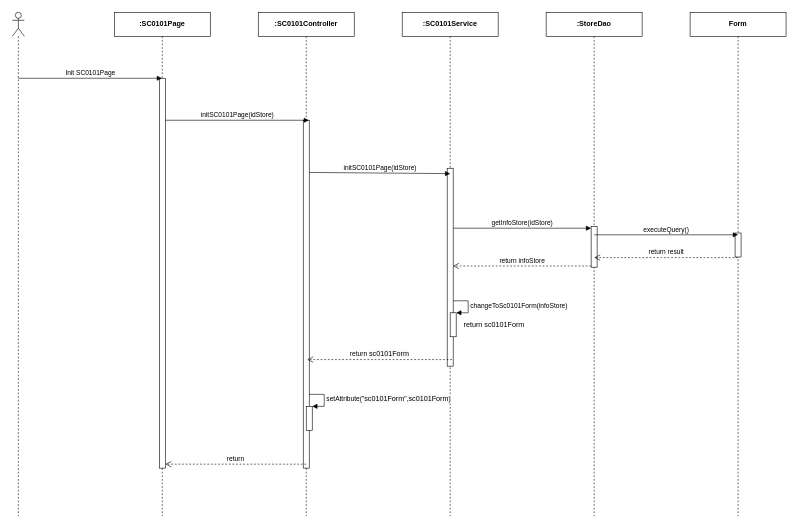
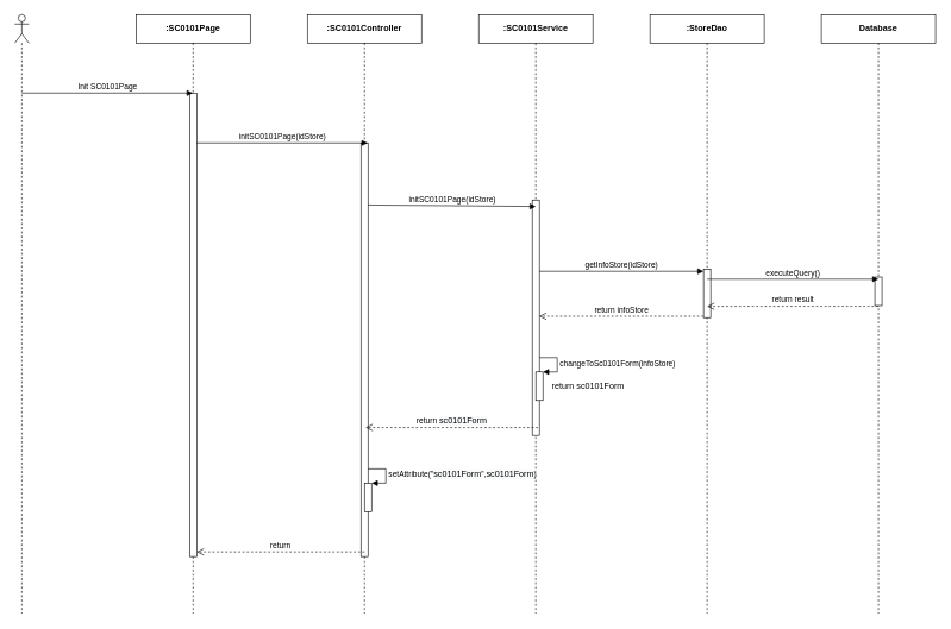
- <mxCell id="23" value="&lt;b&gt;Form&lt;/b&gt;" style="shape=umlLifeline;perimeter=lifelinePerimeter;whiteSpace=wrap;html=1;container=1;collapsible=0;recursiveResize=0;outlineConnect=0;" parent="1" vertex="1"><mxGeometry x="1150" y="20" width="160" height="840" as="geometry" /></mxCell>
+ <mxCell id="23" value="&lt;b&gt;Database&lt;/b&gt;" style="shape=umlLifeline;perimeter=lifelinePerimeter;whiteSpace=wrap;html=1;container=1;collapsible=0;recursiveResize=0;outlineConnect=0;" parent="1" vertex="1"><mxGeometry x="1150" y="20" width="160" height="840" as="geometry" /></mxCell>
